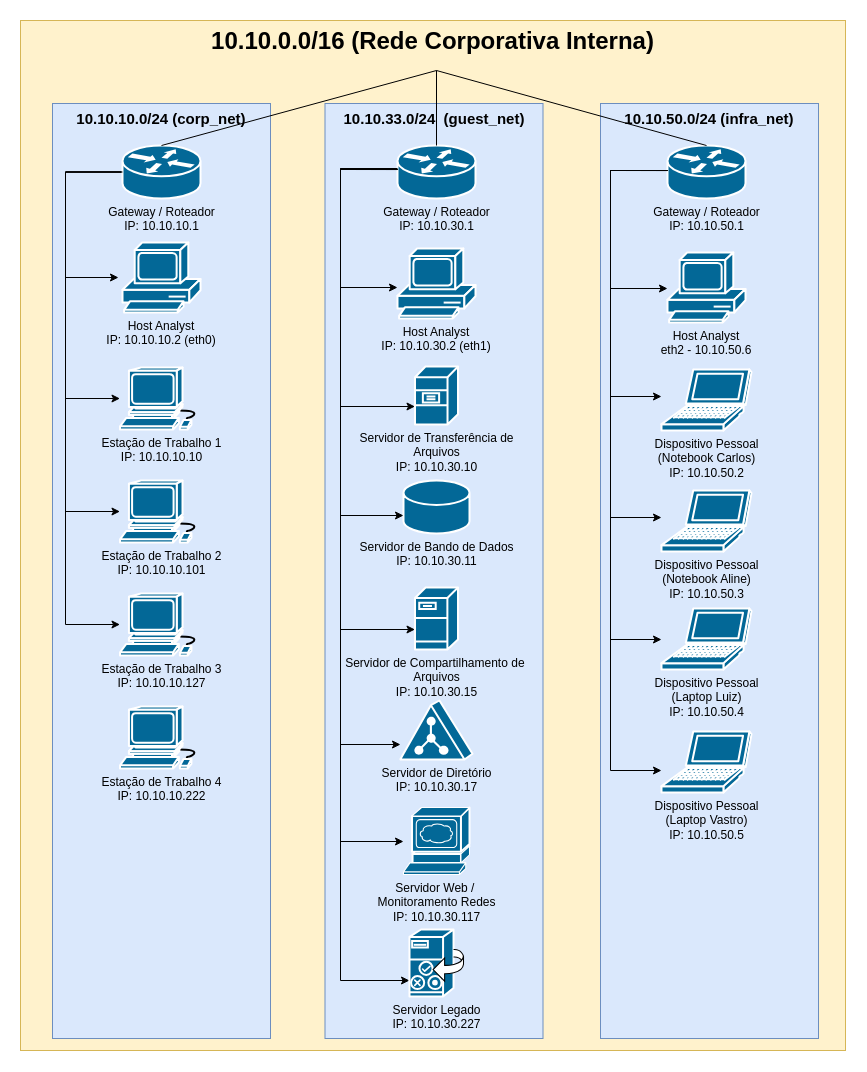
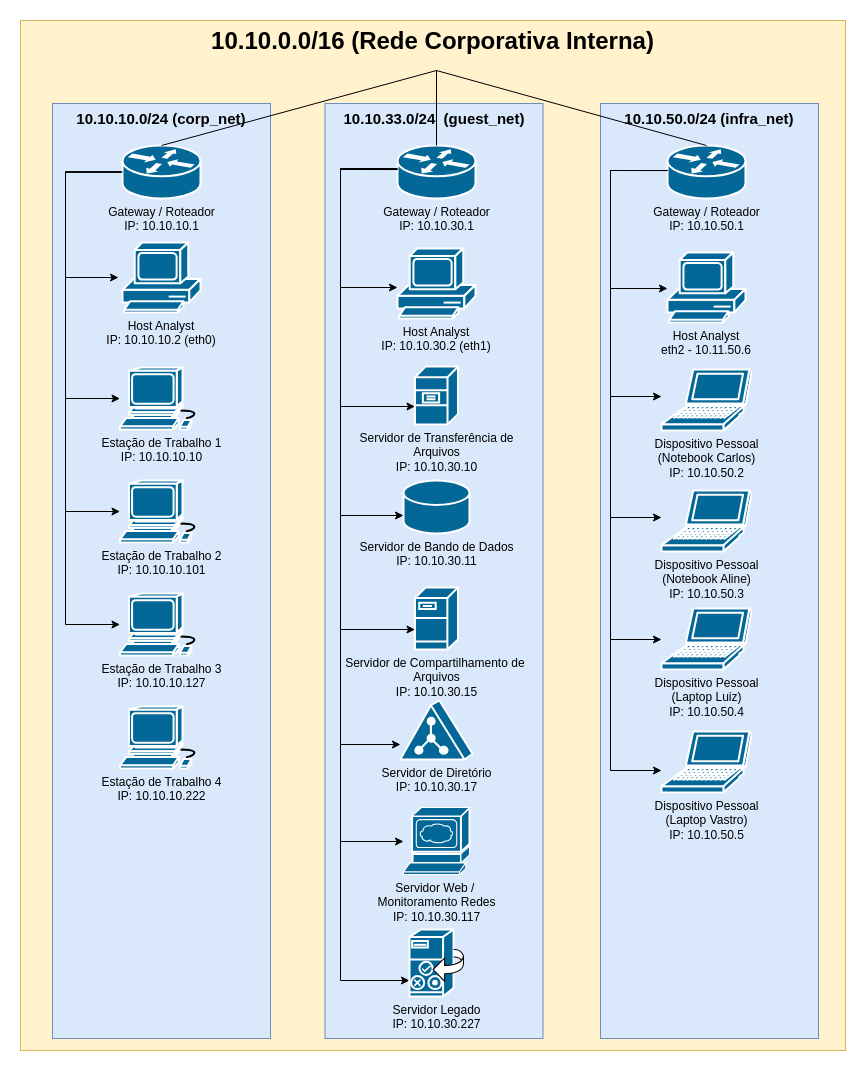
- <mxCell id="7" value="Host Analyst&#10;eth2 - 10.10.50.6" style="shape=mxgraph.cisco.computers_and_peripherals.pc;sketch=0;pointerEvents=1;dashed=0;fillColor=#036897;strokeColor=#ffffff;strokeWidth=2;verticalLabelPosition=bottom;verticalAlign=top;align=center;outlineConnect=0;fontSize=12;spacingLeft=0;spacing=2;fontStyle=0" vertex="1" parent="1"><mxGeometry x="667" y="252" width="78" height="70" as="geometry" /></mxCell>
+ <mxCell id="7" value="Host Analyst&#10;eth2 - 10.11.50.6" style="shape=mxgraph.cisco.computers_and_peripherals.pc;sketch=0;pointerEvents=1;dashed=0;fillColor=#036897;strokeColor=#ffffff;strokeWidth=2;verticalLabelPosition=bottom;verticalAlign=top;align=center;outlineConnect=0;fontSize=12;spacingLeft=0;spacing=2;fontStyle=0" vertex="1" parent="1"><mxGeometry x="667" y="252" width="78" height="70" as="geometry" /></mxCell>
